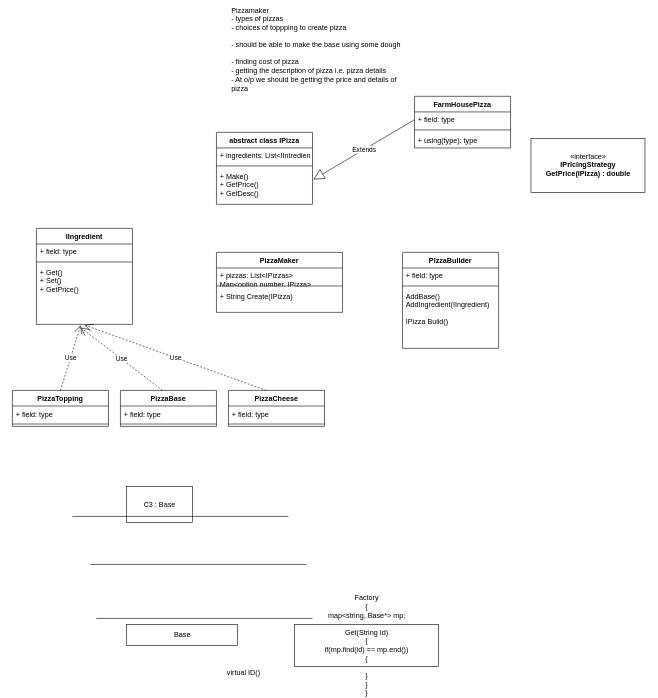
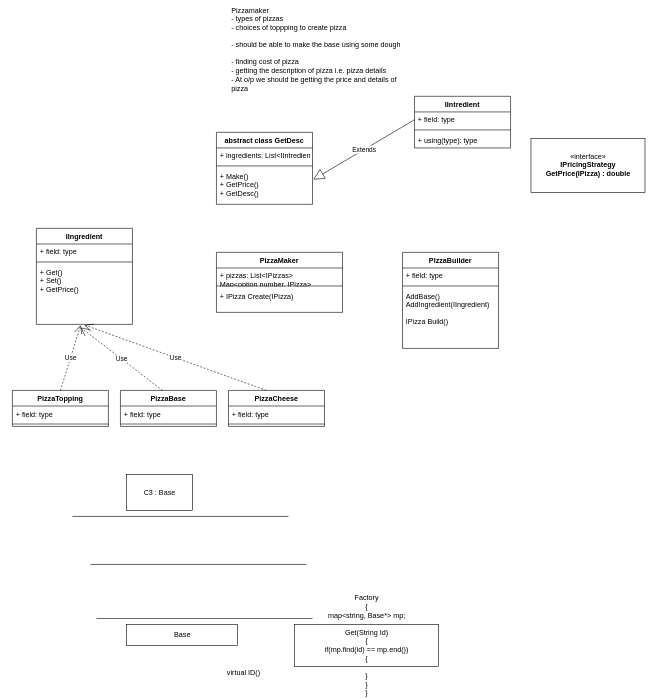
- <mxCell id="28" value="FarmHousePizza" style="swimlane;fontStyle=1;align=center;verticalAlign=top;childLayout=stackLayout;horizontal=1;startSize=26;horizontalStack=0;resizeParent=1;resizeParentMax=0;resizeLast=0;collapsible=1;marginBottom=0;" vertex="1" parent="1"><mxGeometry x="690" y="160" width="160" height="86" as="geometry" /></mxCell>
+ <mxCell id="28" value="IIntredient" style="swimlane;fontStyle=1;align=center;verticalAlign=top;childLayout=stackLayout;horizontal=1;startSize=26;horizontalStack=0;resizeParent=1;resizeParentMax=0;resizeLast=0;collapsible=1;marginBottom=0;" vertex="1" parent="1"><mxGeometry x="690" y="160" width="160" height="86" as="geometry" /></mxCell>
- <mxCell id="3" value="abstract class IPizza" style="swimlane;fontStyle=1;align=center;verticalAlign=top;childLayout=stackLayout;horizontal=1;startSize=26;horizontalStack=0;resizeParent=1;resizeParentMax=0;resizeLast=0;collapsible=1;marginBottom=0;" vertex="1" parent="1"><mxGeometry x="360" y="220" width="160" height="120" as="geometry" /></mxCell>
+ <mxCell id="3" value="abstract class GetDesc" style="swimlane;fontStyle=1;align=center;verticalAlign=top;childLayout=stackLayout;horizontal=1;startSize=26;horizontalStack=0;resizeParent=1;resizeParentMax=0;resizeLast=0;collapsible=1;marginBottom=0;" vertex="1" parent="1"><mxGeometry x="360" y="220" width="160" height="120" as="geometry" /></mxCell>
- <mxCell id="27" value="+ String Create(IPizza)" style="text;strokeColor=none;fillColor=none;align=left;verticalAlign=top;spacingLeft=4;spacingRight=4;overflow=hidden;rotatable=0;points=[[0,0.5],[1,0.5]];portConstraint=eastwest;" vertex="1" parent="24"><mxGeometry y="60" width="210" height="40" as="geometry" /></mxCell>
+ <mxCell id="27" value="+ IPizza Create(IPizza)" style="text;strokeColor=none;fillColor=none;align=left;verticalAlign=top;spacingLeft=4;spacingRight=4;overflow=hidden;rotatable=0;points=[[0,0.5],[1,0.5]];portConstraint=eastwest;" vertex="1" parent="24"><mxGeometry y="60" width="210" height="40" as="geometry" /></mxCell>
- <mxCell id="37" value="C3 : Base" style="html=1;" vertex="1" parent="1"><mxGeometry x="210" y="810" width="110" height="60" as="geometry" /></mxCell>
+ <mxCell id="37" value="C3 : Base" style="html=1;" vertex="1" parent="1"><mxGeometry x="210" y="790" width="110" height="60" as="geometry" /></mxCell>
